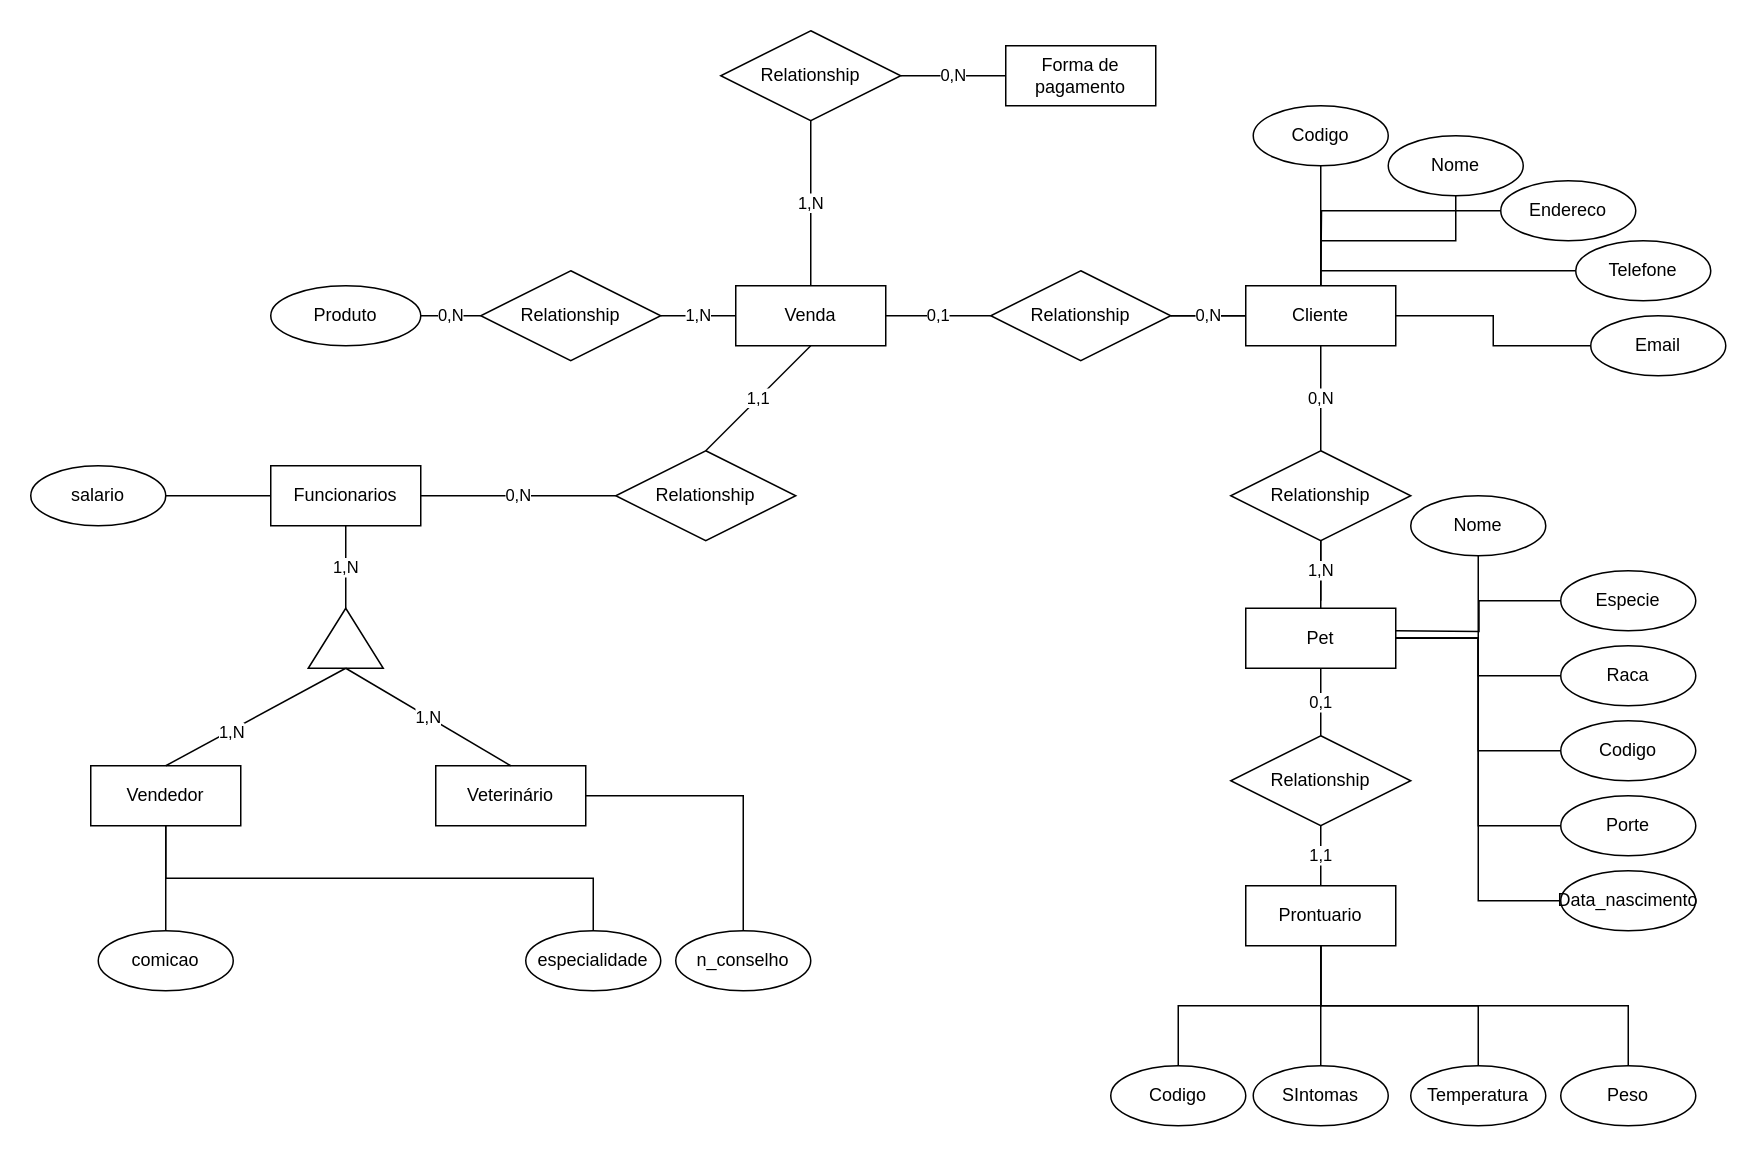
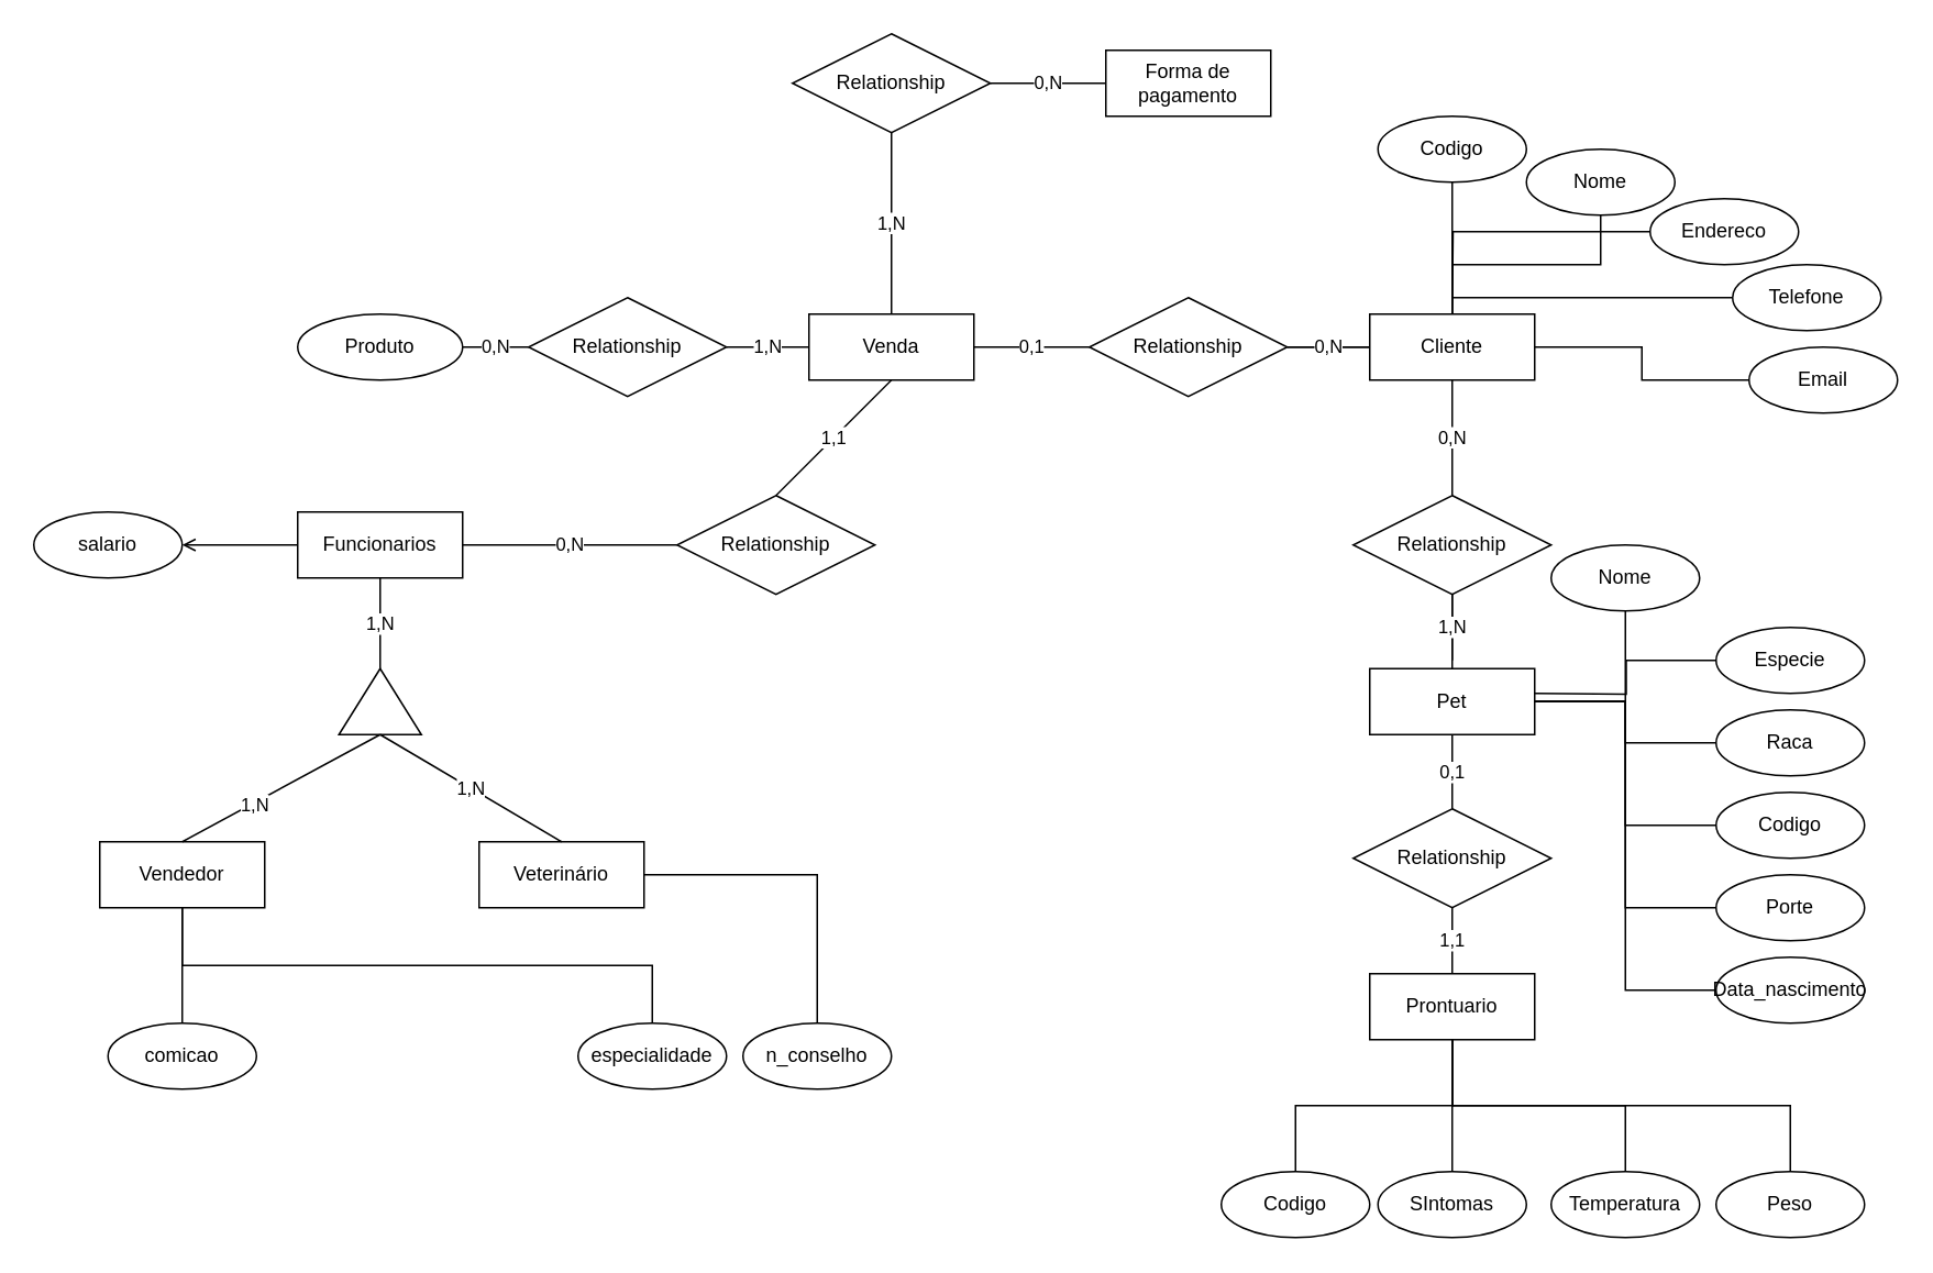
- <mxCell id="4" style="edgeStyle=orthogonalEdgeStyle;rounded=0;orthogonalLoop=1;jettySize=auto;html=1;exitX=0;exitY=0.5;exitDx=0;exitDy=0;entryX=1;entryY=0.5;entryDx=0;entryDy=0;endArrow=none;endFill=0;" edge="1" parent="1" source="5" target="71"><mxGeometry relative="1" as="geometry" /></mxCell>
+ <mxCell id="4" style="edgeStyle=orthogonalEdgeStyle;rounded=0;orthogonalLoop=1;jettySize=auto;html=1;exitX=0;exitY=0.5;exitDx=0;exitDy=0;entryX=1;entryY=0.5;entryDx=0;entryDy=0;endArrow=open;endFill=0;" edge="1" parent="1" source="5" target="71"><mxGeometry relative="1" as="geometry" /></mxCell>
